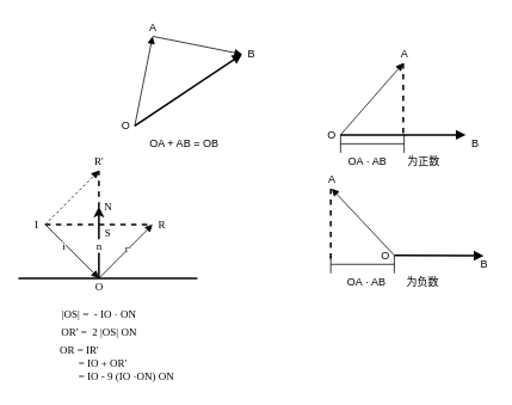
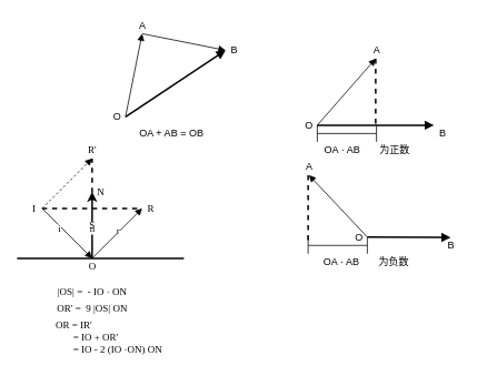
- <mxCell id="40" value="S" style="text;html=1;align=center;verticalAlign=middle;resizable=0;points=[];;autosize=1;fontFamily=Georgia;" vertex="1" parent="1"><mxGeometry x="110" y="250" width="20" height="20" as="geometry" /></mxCell>
+ <mxCell id="40" value="S" style="text;html=1;align=center;verticalAlign=middle;resizable=0;points=[];;autosize=1;fontFamily=Georgia;" vertex="1" parent="1"><mxGeometry x="100" y="260" width="20" height="20" as="geometry" /></mxCell>
- <mxCell id="42" value="OR' =&amp;nbsp; 2 |OS| ON" style="text;html=1;align=center;verticalAlign=middle;resizable=0;points=[];;autosize=1;fontFamily=Georgia;" vertex="1" parent="1"><mxGeometry x="55" y="360" width="110" height="20" as="geometry" /></mxCell>
+ <mxCell id="42" value="OR' =&amp;nbsp; 9 |OS| ON" style="text;html=1;align=center;verticalAlign=middle;resizable=0;points=[];;autosize=1;fontFamily=Georgia;" vertex="1" parent="1"><mxGeometry x="55" y="360" width="110" height="20" as="geometry" /></mxCell>
- <mxCell id="43" value="&lt;div style=&quot;text-align: left&quot;&gt;&lt;span&gt;OR = IR'&amp;nbsp;&lt;/span&gt;&lt;/div&gt;&lt;div style=&quot;text-align: left&quot;&gt;&lt;span&gt;&amp;nbsp; &amp;nbsp; &amp;nbsp; &amp;nbsp;= IO + OR'&lt;/span&gt;&lt;/div&gt;&lt;div style=&quot;text-align: left&quot;&gt;&lt;span&gt;&amp;nbsp; &amp;nbsp; &amp;nbsp; &amp;nbsp;= IO - 9 (IO ·ON) ON&lt;/span&gt;&lt;/div&gt;" style="text;html=1;align=center;verticalAlign=middle;resizable=0;points=[];;autosize=1;fontFamily=Georgia;" vertex="1" parent="1"><mxGeometry x="55" y="380" width="150" height="50" as="geometry" /></mxCell>
+ <mxCell id="43" value="&lt;div style=&quot;text-align: left&quot;&gt;&lt;span&gt;OR = IR'&amp;nbsp;&lt;/span&gt;&lt;/div&gt;&lt;div style=&quot;text-align: left&quot;&gt;&lt;span&gt;&amp;nbsp; &amp;nbsp; &amp;nbsp; &amp;nbsp;= IO + OR'&lt;/span&gt;&lt;/div&gt;&lt;div style=&quot;text-align: left&quot;&gt;&lt;span&gt;&amp;nbsp; &amp;nbsp; &amp;nbsp; &amp;nbsp;= IO - 2 (IO ·ON) ON&lt;/span&gt;&lt;/div&gt;" style="text;html=1;align=center;verticalAlign=middle;resizable=0;points=[];;autosize=1;fontFamily=Georgia;" vertex="1" parent="1"><mxGeometry x="55" y="380" width="150" height="50" as="geometry" /></mxCell>
